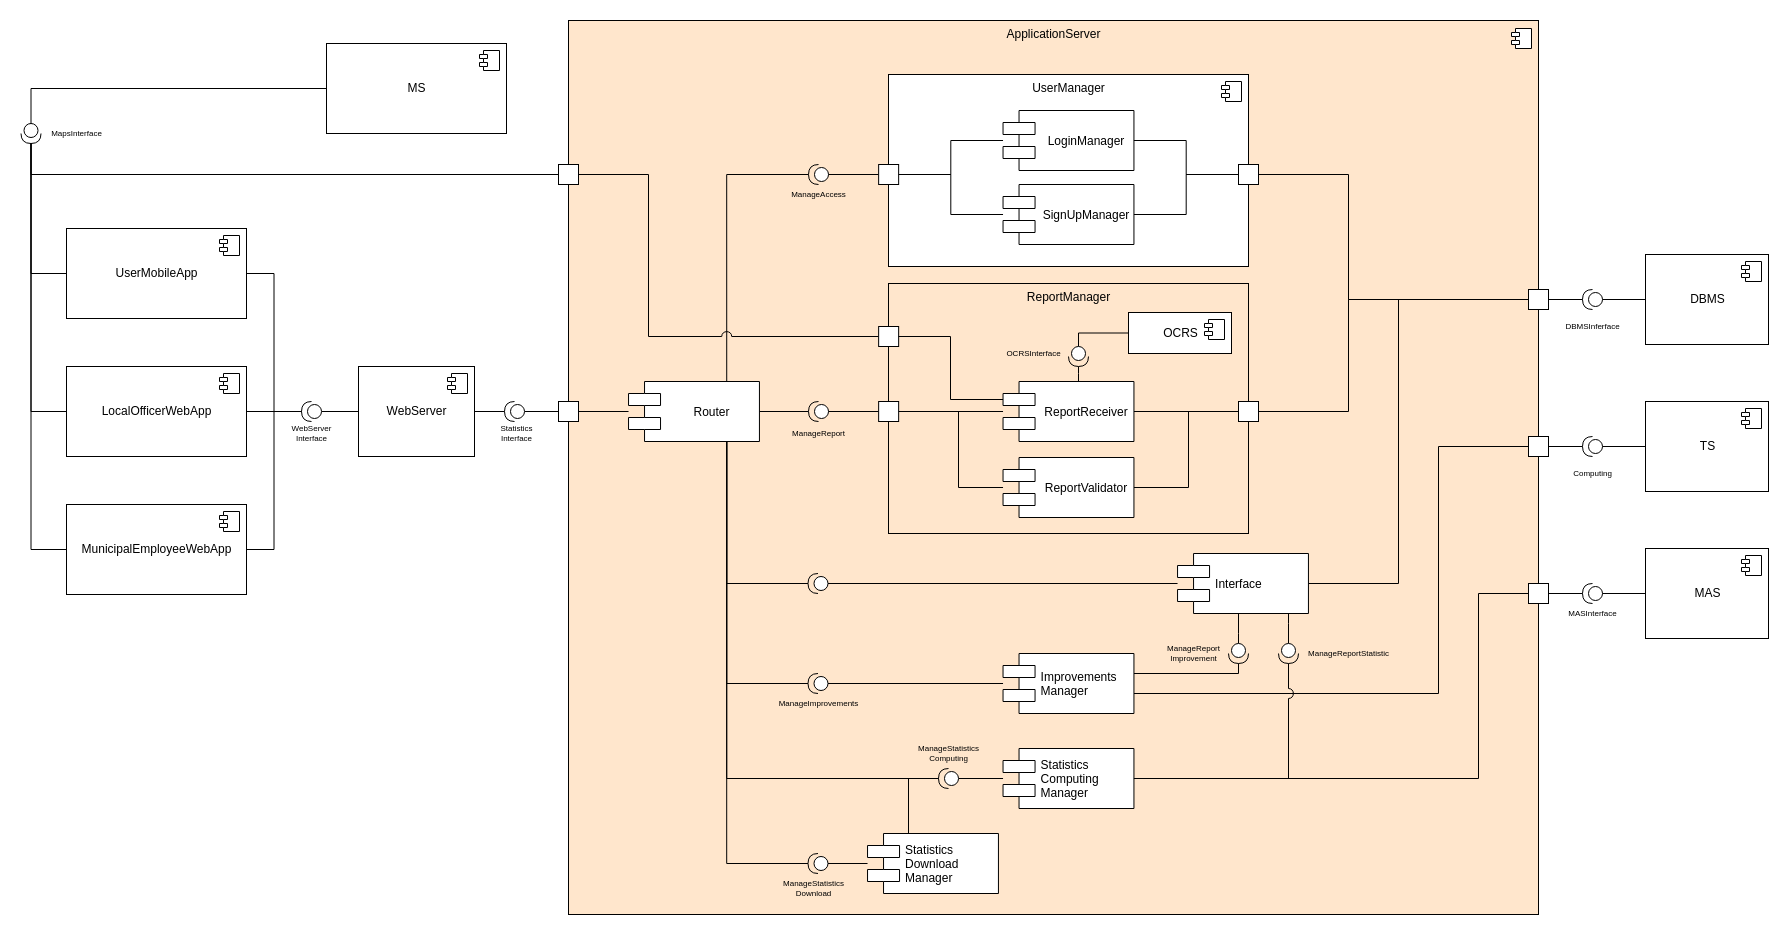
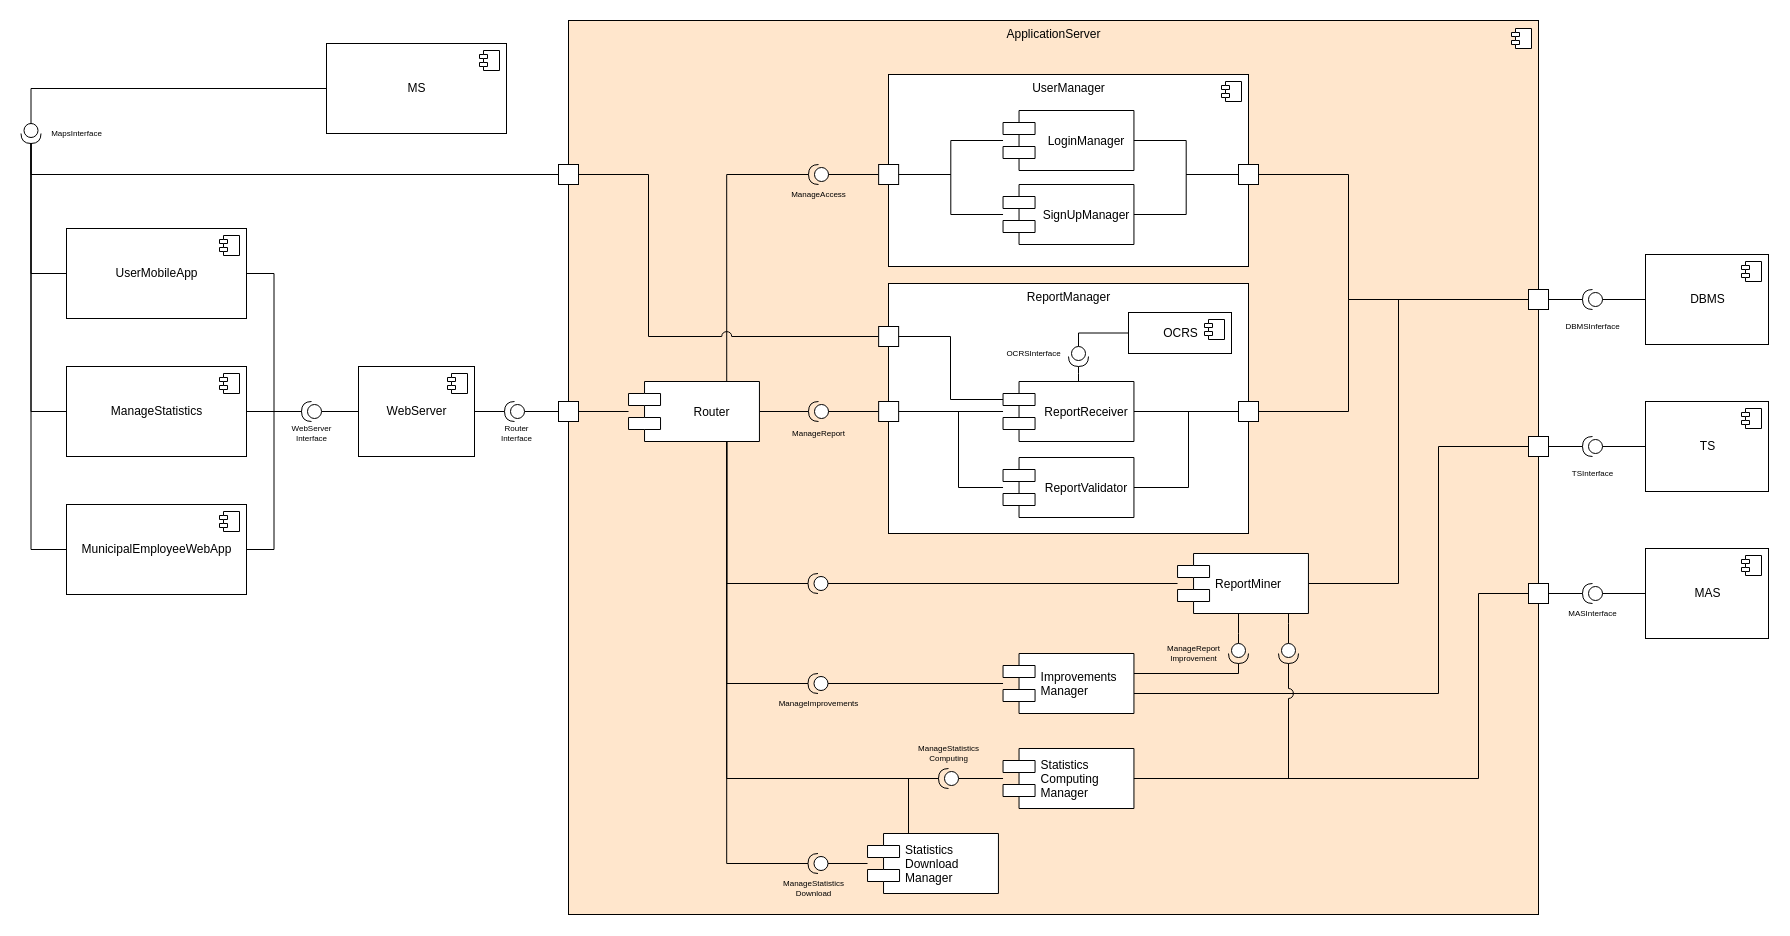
- <mxCell id="25" value="ReportManager" style="html=1;verticalAlign=top;fillColor=#ffe6cc;" parent="1" vertex="1"><mxGeometry x="888" y="283" width="360" height="250" as="geometry" /></mxCell>
+ <mxCell id="25" value="ReportManager" style="html=1;verticalAlign=top;" parent="1" vertex="1"><mxGeometry x="888" y="283" width="360" height="250" as="geometry" /></mxCell>
- <mxCell id="69" value="LocalOfficerWebApp" style="html=1;align=center;" parent="1" vertex="1"><mxGeometry x="66" y="366" width="180" height="90" as="geometry" /></mxCell>
+ <mxCell id="69" value="ManageStatistics" style="html=1;align=center;" parent="1" vertex="1"><mxGeometry x="66" y="366" width="180" height="90" as="geometry" /></mxCell>
- <mxCell id="96" value="Statistics&lt;br&gt;Interface" style="text;html=1;align=center;verticalAlign=middle;resizable=0;points=[];;autosize=1;fontSize=8;" parent="1" vertex="1"><mxGeometry x="491" y="418" width="50" height="30" as="geometry" /></mxCell>
+ <mxCell id="96" value="Router&lt;br&gt;Interface" style="text;html=1;align=center;verticalAlign=middle;resizable=0;points=[];;autosize=1;fontSize=8;" parent="1" vertex="1"><mxGeometry x="491" y="418" width="50" height="30" as="geometry" /></mxCell>
- <mxCell id="88" value="Computing" style="text;html=1;align=center;verticalAlign=middle;resizable=0;points=[];;autosize=1;fontSize=8;" parent="1" vertex="1"><mxGeometry x="1562" y="462.5" width="60" height="20" as="geometry" /></mxCell>
+ <mxCell id="88" value="TSInterface" style="text;html=1;align=center;verticalAlign=middle;resizable=0;points=[];;autosize=1;fontSize=8;" parent="1" vertex="1"><mxGeometry x="1562" y="462.5" width="60" height="20" as="geometry" /></mxCell>
- <mxCell id="34" value="Interface" style="shape=component;align=left;spacingLeft=36;" parent="1" vertex="1"><mxGeometry x="1177.045" y="553" width="130.909" height="60" as="geometry" /></mxCell>
+ <mxCell id="34" value="ReportMiner" style="shape=component;align=left;spacingLeft=36;" parent="1" vertex="1"><mxGeometry x="1177.045" y="553" width="130.909" height="60" as="geometry" /></mxCell>
- <mxCell id="85" value="ManageReportStatistic" style="text;html=1;align=center;verticalAlign=middle;resizable=0;points=[];;autosize=1;fontSize=8;" parent="1" vertex="1"><mxGeometry x="1298" y="643" width="100" height="20" as="geometry" /></mxCell>
